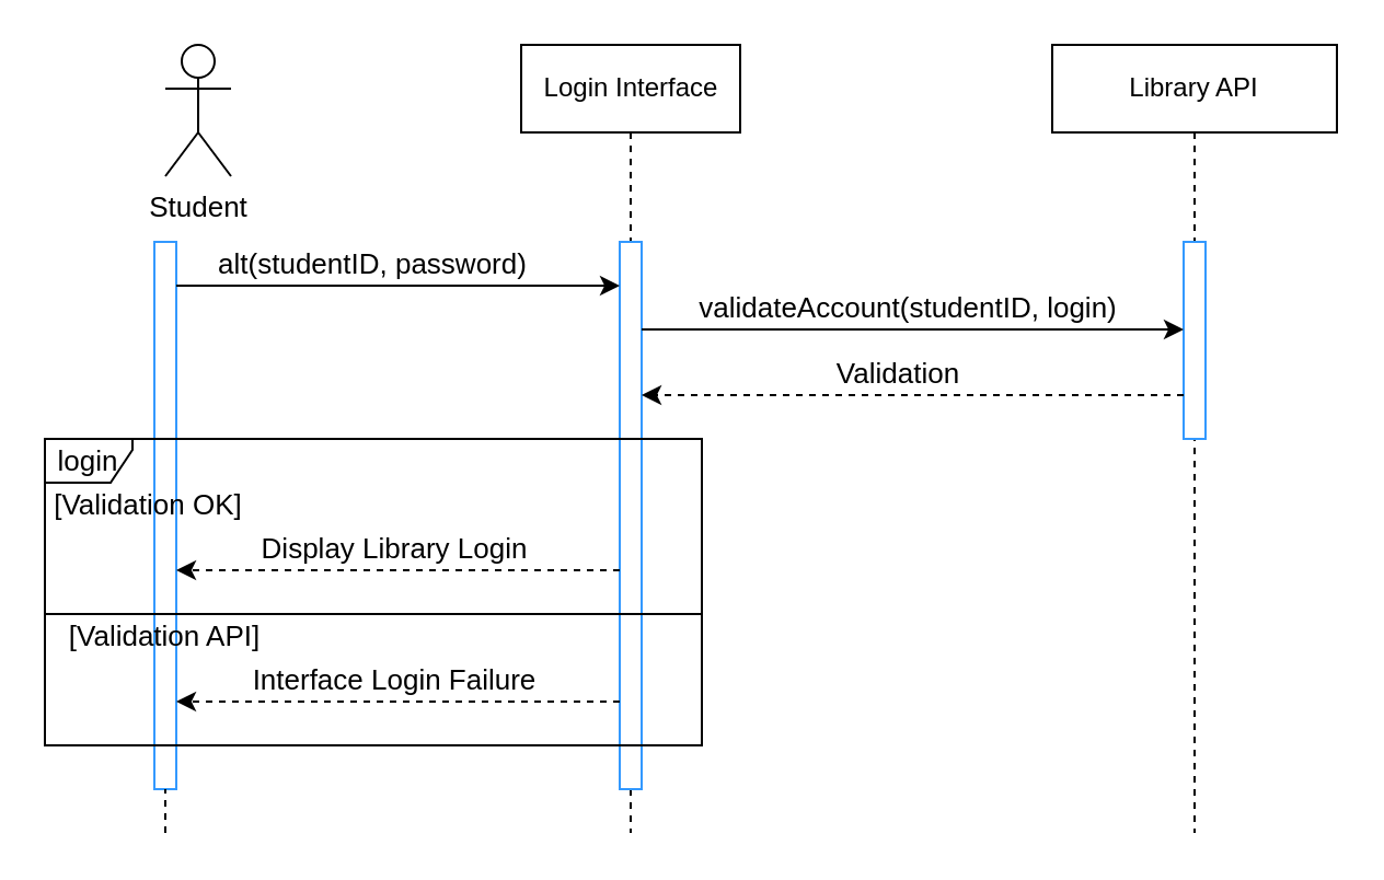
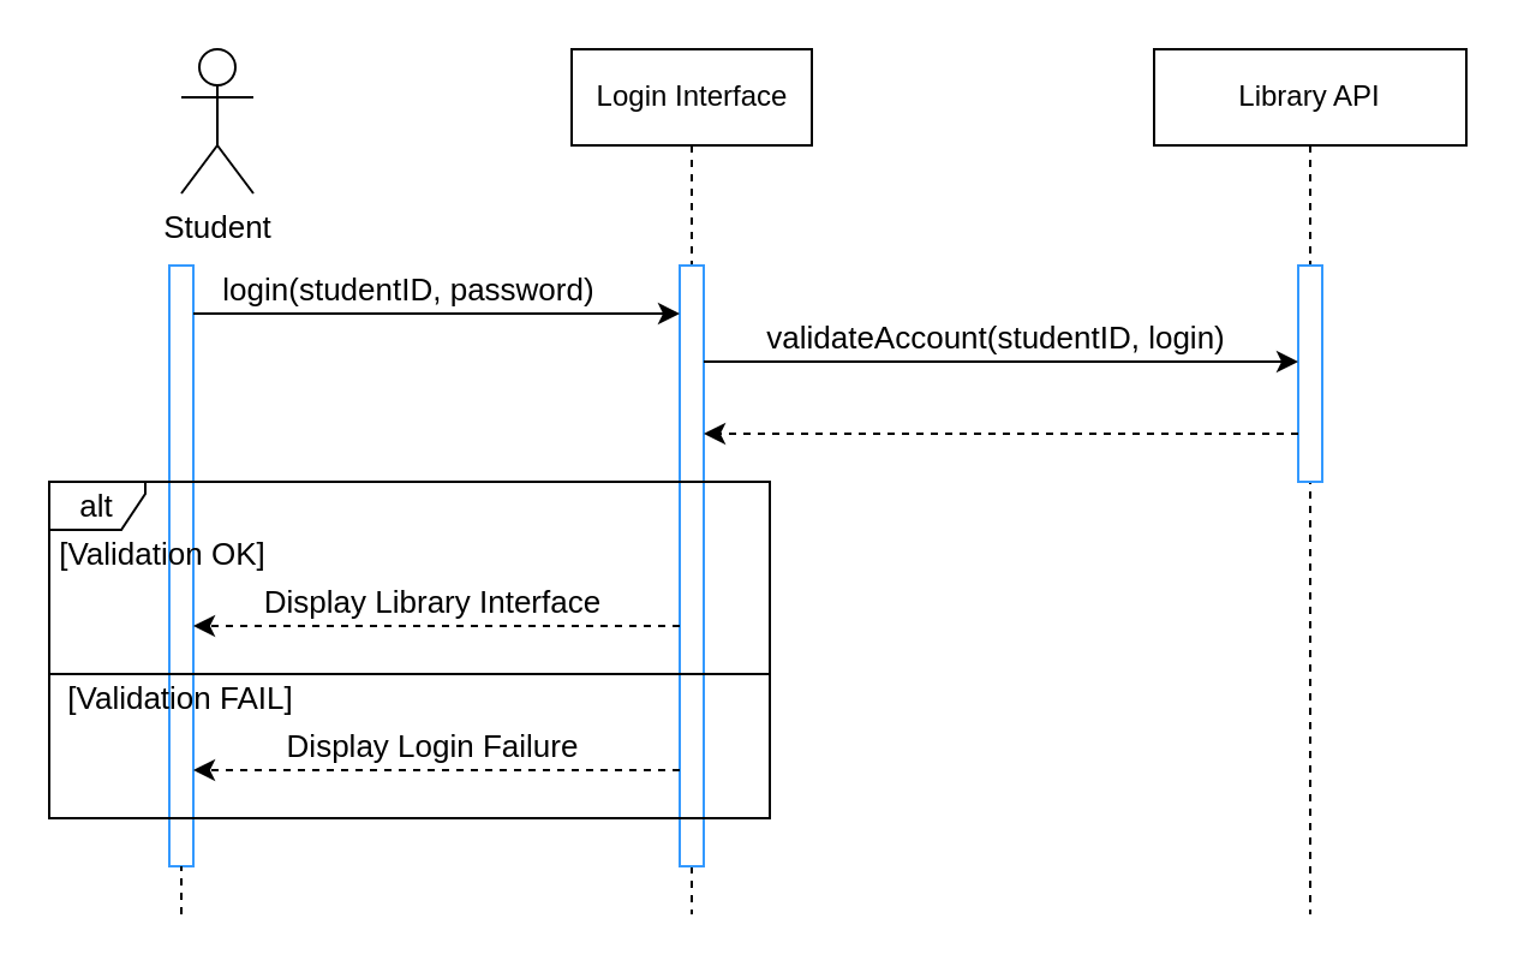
- <mxCell id="10" value="alt(studentID, password)" style="text;html=1;strokeColor=none;fillColor=none;align=center;verticalAlign=middle;whiteSpace=wrap;rounded=0;fontSize=13;" parent="1" vertex="1"><mxGeometry x="80" y="110" width="180" height="20" as="geometry" /></mxCell>
+ <mxCell id="10" value="login(studentID, password)" style="text;html=1;strokeColor=none;fillColor=none;align=center;verticalAlign=middle;whiteSpace=wrap;rounded=0;fontSize=13;" parent="1" vertex="1"><mxGeometry x="80" y="110" width="180" height="20" as="geometry" /></mxCell>
- <mxCell id="14" value="Validation" style="text;html=1;strokeColor=none;fillColor=none;align=center;verticalAlign=middle;whiteSpace=wrap;rounded=0;fontSize=13;" parent="1" vertex="1"><mxGeometry x="365" y="160" width="90" height="20" as="geometry" /></mxCell>
- <mxCell id="11" value="login" style="shape=umlFrame;whiteSpace=wrap;html=1;pointerEvents=0;strokeColor=#000000;fontSize=13;width=40;height=20;" parent="1" vertex="1"><mxGeometry x="20" y="200" width="300" height="140" as="geometry" /></mxCell>
+ <mxCell id="11" value="alt" style="shape=umlFrame;whiteSpace=wrap;html=1;pointerEvents=0;strokeColor=#000000;fontSize=13;width=40;height=20;" parent="1" vertex="1"><mxGeometry x="20" y="200" width="300" height="140" as="geometry" /></mxCell>
- <mxCell id="22" value="Display Library Login" style="text;html=1;strokeColor=none;fillColor=none;align=center;verticalAlign=middle;whiteSpace=wrap;rounded=0;fontSize=13;" parent="1" vertex="1"><mxGeometry x="105" y="240" width="150" height="20" as="geometry" /></mxCell>
+ <mxCell id="22" value="Display Library Interface" style="text;html=1;strokeColor=none;fillColor=none;align=center;verticalAlign=middle;whiteSpace=wrap;rounded=0;fontSize=13;" parent="1" vertex="1"><mxGeometry x="105" y="240" width="150" height="20" as="geometry" /></mxCell>
- <mxCell id="16" value="[Validation API]" style="text;html=1;strokeColor=none;fillColor=none;align=center;verticalAlign=middle;whiteSpace=wrap;rounded=0;fontSize=13;" parent="1" vertex="1"><mxGeometry x="20" y="280" width="110" height="20" as="geometry" /></mxCell>
+ <mxCell id="16" value="[Validation FAIL]" style="text;html=1;strokeColor=none;fillColor=none;align=center;verticalAlign=middle;whiteSpace=wrap;rounded=0;fontSize=13;" parent="1" vertex="1"><mxGeometry x="20" y="280" width="110" height="20" as="geometry" /></mxCell>
- <mxCell id="18" value="Interface Login Failure" style="text;html=1;strokeColor=none;fillColor=none;align=center;verticalAlign=middle;whiteSpace=wrap;rounded=0;fontSize=13;" parent="1" vertex="1"><mxGeometry x="80" y="300" width="200" height="20" as="geometry" /></mxCell>
+ <mxCell id="18" value="Display Login Failure" style="text;html=1;strokeColor=none;fillColor=none;align=center;verticalAlign=middle;whiteSpace=wrap;rounded=0;fontSize=13;" parent="1" vertex="1"><mxGeometry x="80" y="300" width="200" height="20" as="geometry" /></mxCell>
